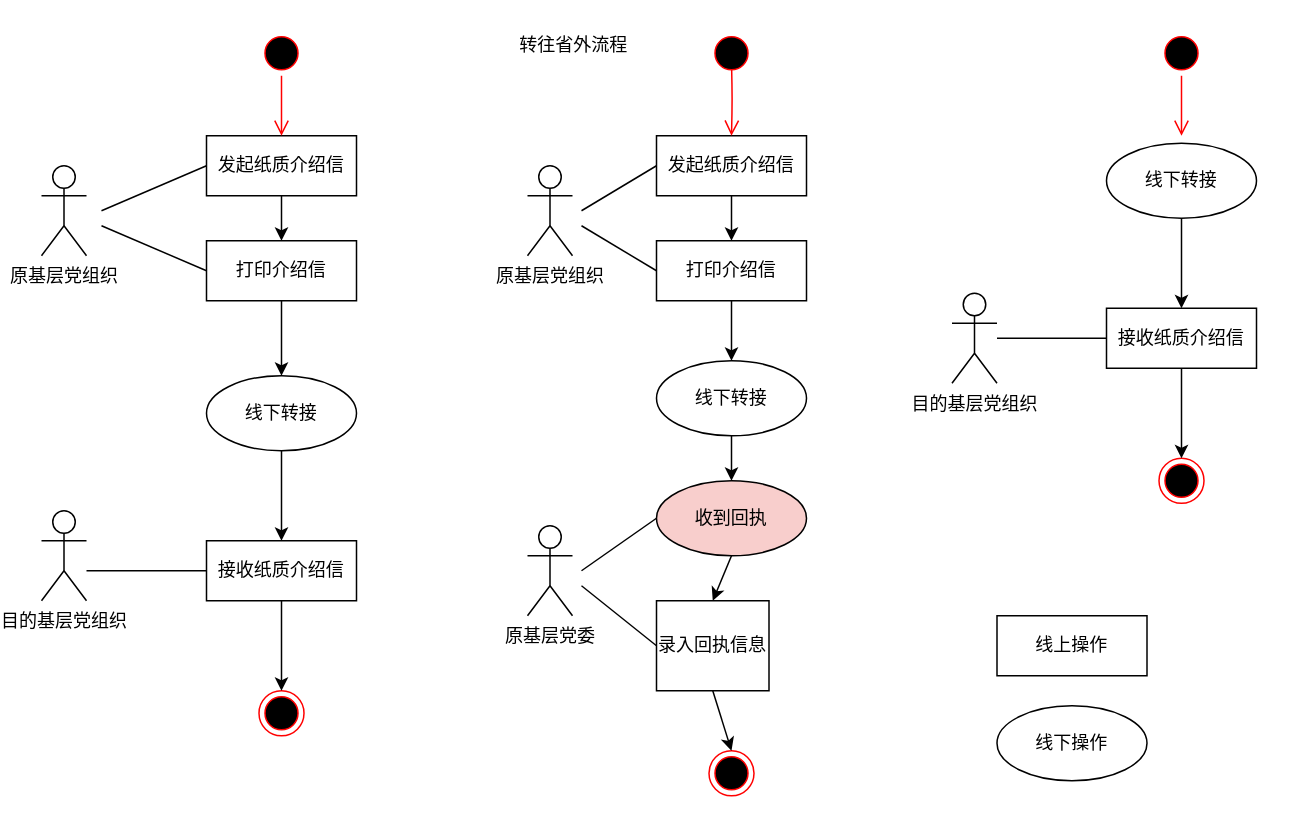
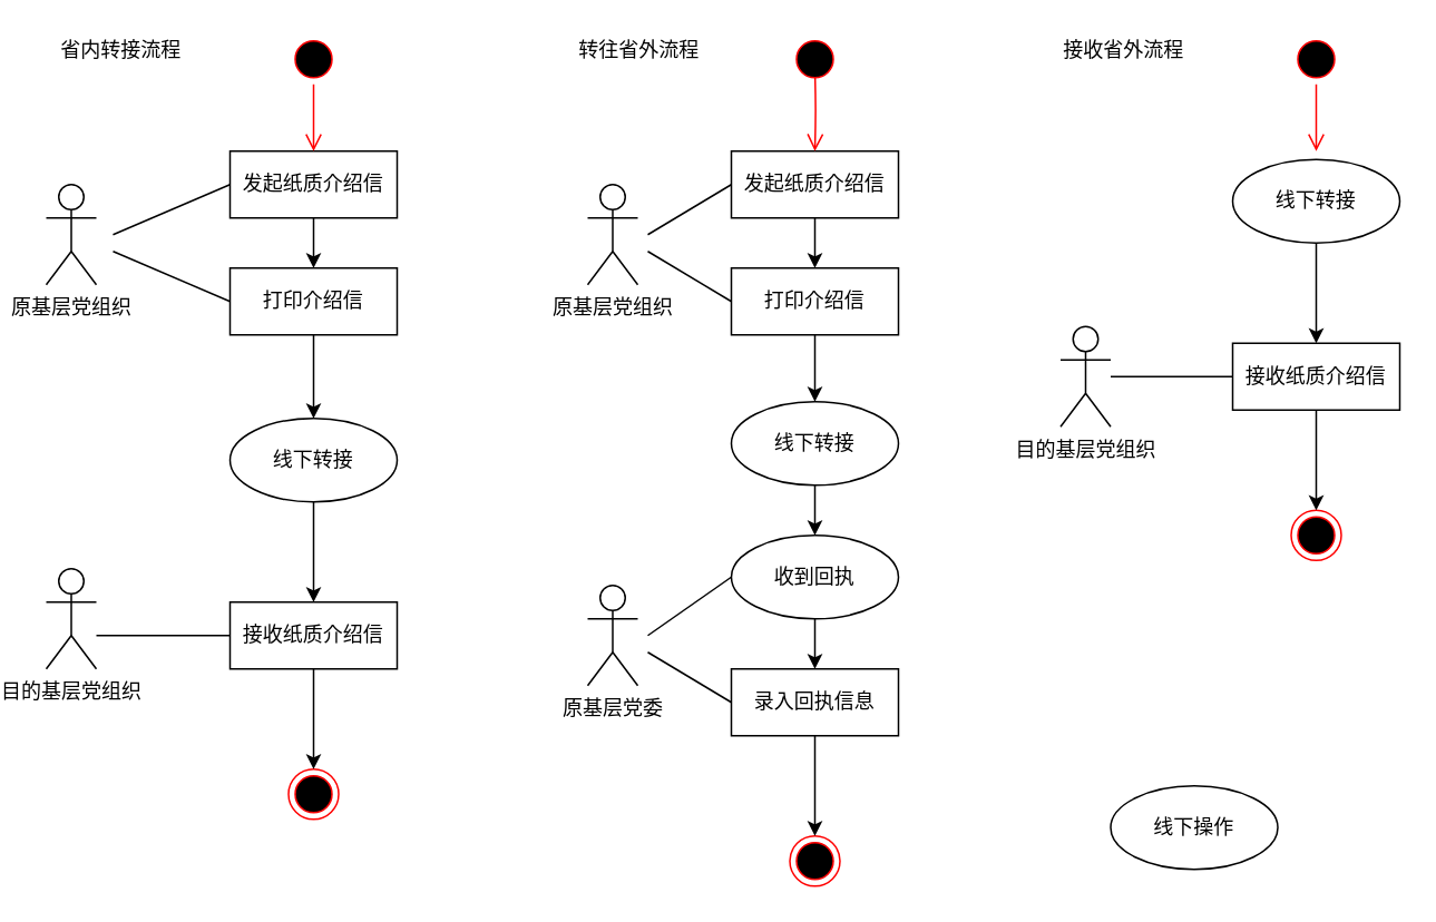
+ <mxCell id="46" value="省内转接流程" style="text;html=1;strokeColor=none;fillColor=none;align=center;verticalAlign=middle;whiteSpace=wrap;rounded=0;" vertex="1" parent="1"><mxGeometry x="20" y="20" width="90" height="20" as="geometry" /></mxCell>
+ <mxCell id="48" value="接收省外流程" style="text;html=1;strokeColor=none;fillColor=none;align=center;verticalAlign=middle;whiteSpace=wrap;rounded=0;" vertex="1" parent="1"><mxGeometry x="620" y="20" width="90" height="20" as="geometry" /></mxCell>
- <mxCell id="27" value="收到回执" style="ellipse;whiteSpace=wrap;html=1;fillColor=#f8cecc;" vertex="1" parent="1"><mxGeometry x="430" y="320" width="100" height="50" as="geometry" /></mxCell>
+ <mxCell id="27" value="收到回执" style="ellipse;whiteSpace=wrap;html=1;" vertex="1" parent="1"><mxGeometry x="430" y="320" width="100" height="50" as="geometry" /></mxCell>
- <mxCell id="23" value="录入回执信息" style="rounded=0;whiteSpace=wrap;html=1;" vertex="1" parent="1"><mxGeometry x="430" y="400" width="75" height="60" as="geometry" /></mxCell>
+ <mxCell id="23" value="录入回执信息" style="rounded=0;whiteSpace=wrap;html=1;" vertex="1" parent="1"><mxGeometry x="430" y="400" width="100" height="40" as="geometry" /></mxCell>
- <mxCell id="49" value="线上操作" style="rounded=0;whiteSpace=wrap;html=1;" vertex="1" parent="1"><mxGeometry x="657" y="410" width="100" height="40" as="geometry" /></mxCell>
